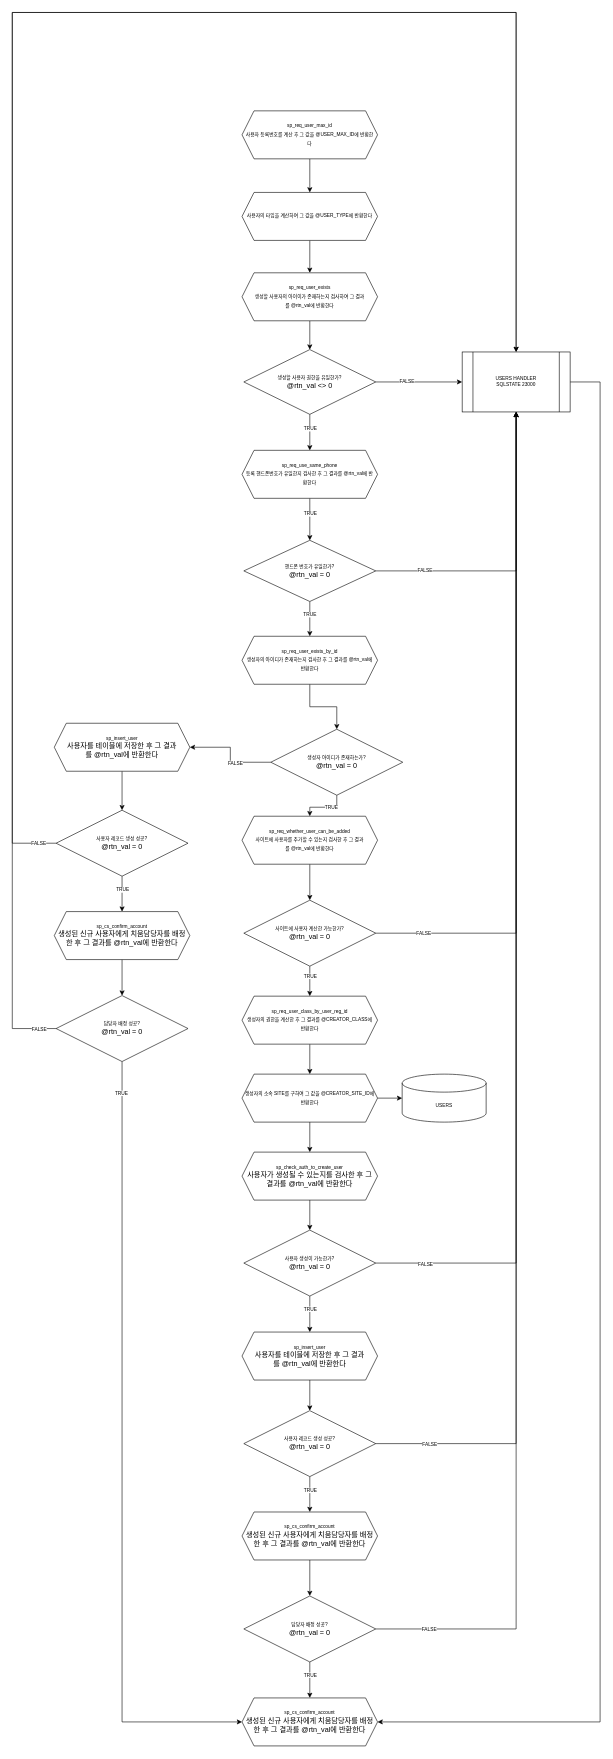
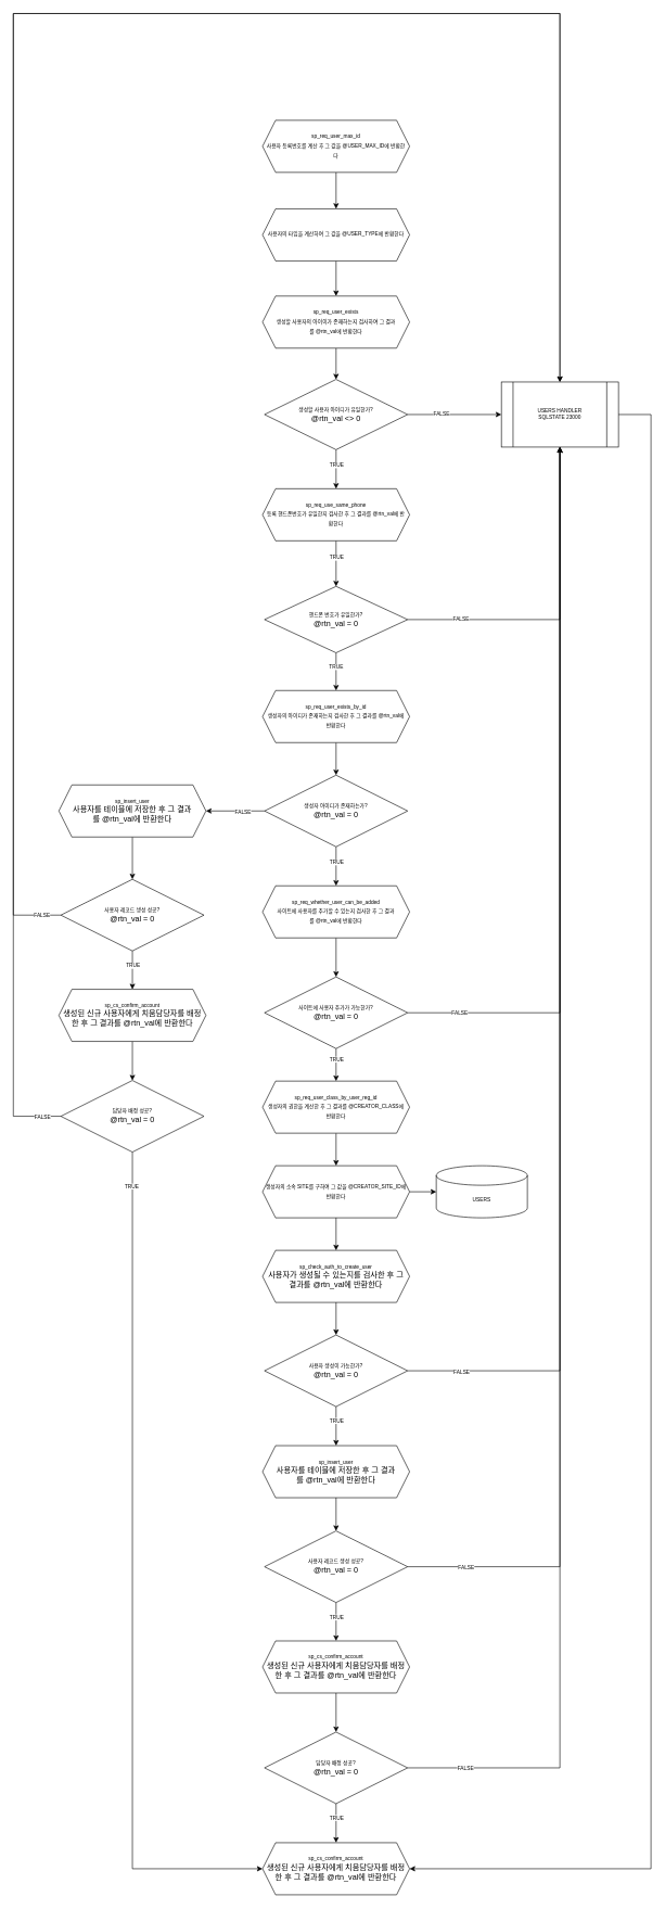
- <mxCell id="6" value="&lt;font&gt;&lt;span style=&quot;font-size: 8px&quot;&gt;생성할 사용자 권한을 유일한가?&lt;br&gt;&lt;/span&gt;@rtn_val &amp;lt;&amp;gt; 0&lt;br&gt;&lt;/font&gt;" style="rhombus;whiteSpace=wrap;html=1;shadow=0;fontFamily=Helvetica;fontSize=12;align=center;strokeWidth=1;spacing=6;spacingTop=-4;" vertex="1" parent="1"><mxGeometry x="406" y="582" width="220" height="108" as="geometry" /></mxCell>
+ <mxCell id="6" value="&lt;font&gt;&lt;span style=&quot;font-size: 8px&quot;&gt;생성할 사용자 아이디가 유일한가?&lt;br&gt;&lt;/span&gt;@rtn_val &amp;lt;&amp;gt; 0&lt;br&gt;&lt;/font&gt;" style="rhombus;whiteSpace=wrap;html=1;shadow=0;fontFamily=Helvetica;fontSize=12;align=center;strokeWidth=1;spacing=6;spacingTop=-4;" vertex="1" parent="1"><mxGeometry x="406" y="582" width="220" height="108" as="geometry" /></mxCell>
- <mxCell id="27" value="&lt;font&gt;&lt;span style=&quot;font-size: 8px&quot;&gt;생성자 아이디가 존재하는가?&lt;br&gt;&lt;/span&gt;@rtn_val = 0&lt;br&gt;&lt;/font&gt;" style="rhombus;whiteSpace=wrap;html=1;shadow=0;fontFamily=Helvetica;fontSize=12;align=center;strokeWidth=1;spacing=6;spacingTop=-4;" vertex="1" parent="1"><mxGeometry x="451" y="1215" width="220" height="110" as="geometry" /></mxCell>
+ <mxCell id="27" value="&lt;font&gt;&lt;span style=&quot;font-size: 8px&quot;&gt;생성자 아이디가 존재하는가?&lt;br&gt;&lt;/span&gt;@rtn_val = 0&lt;br&gt;&lt;/font&gt;" style="rhombus;whiteSpace=wrap;html=1;shadow=0;fontFamily=Helvetica;fontSize=12;align=center;strokeWidth=1;spacing=6;spacingTop=-4;" vertex="1" parent="1"><mxGeometry x="406" y="1190" width="220" height="110" as="geometry" /></mxCell>
- <mxCell id="34" value="&lt;font&gt;&lt;span style=&quot;font-size: 8px&quot;&gt;사이트에 사용자 계산한 가능한가?&lt;br&gt;&lt;/span&gt;@rtn_val = 0&lt;br&gt;&lt;/font&gt;" style="rhombus;whiteSpace=wrap;html=1;shadow=0;fontFamily=Helvetica;fontSize=12;align=center;strokeWidth=1;spacing=6;spacingTop=-4;" vertex="1" parent="1"><mxGeometry x="406" y="1500" width="220" height="110" as="geometry" /></mxCell>
+ <mxCell id="34" value="&lt;font&gt;&lt;span style=&quot;font-size: 8px&quot;&gt;사이트에 사용자 추가가 가능한가?&lt;br&gt;&lt;/span&gt;@rtn_val = 0&lt;br&gt;&lt;/font&gt;" style="rhombus;whiteSpace=wrap;html=1;shadow=0;fontFamily=Helvetica;fontSize=12;align=center;strokeWidth=1;spacing=6;spacingTop=-4;" vertex="1" parent="1"><mxGeometry x="406" y="1500" width="220" height="110" as="geometry" /></mxCell>
